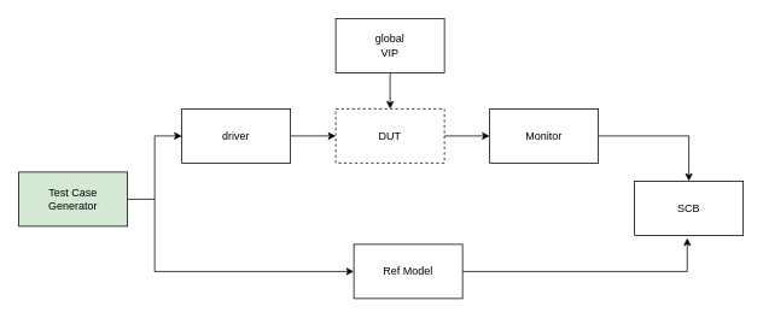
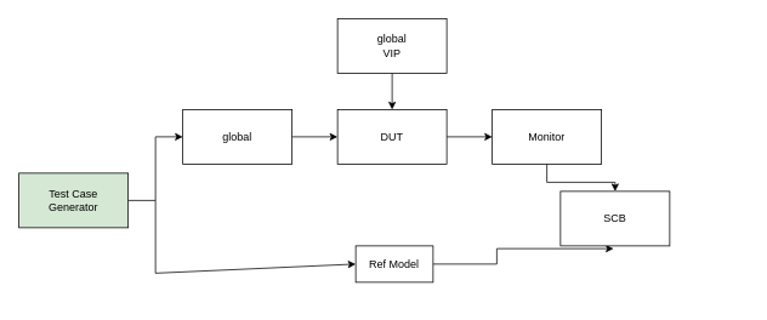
- <mxCell id="5" value="driver" style="whiteSpace=wrap;html=1;" vertex="1" parent="1"><mxGeometry x="200" y="120" width="120" height="60" as="geometry" /></mxCell>
+ <mxCell id="5" value="global" style="whiteSpace=wrap;html=1;" vertex="1" parent="1"><mxGeometry x="200" y="120" width="120" height="60" as="geometry" /></mxCell>
- <mxCell id="9" value="DUT" style="whiteSpace=wrap;html=1;dashed=1;" vertex="1" parent="1"><mxGeometry x="370" y="120" width="120" height="60" as="geometry" /></mxCell>
+ <mxCell id="9" value="DUT" style="whiteSpace=wrap;html=1;" vertex="1" parent="1"><mxGeometry x="370" y="120" width="120" height="60" as="geometry" /></mxCell>
- <mxCell id="14" value="SCB" style="whiteSpace=wrap;html=1;" vertex="1" parent="1"><mxGeometry x="700" y="200" width="120" height="60" as="geometry" /></mxCell>
+ <mxCell id="14" value="SCB" style="whiteSpace=wrap;html=1;" vertex="1" parent="1"><mxGeometry x="615" y="210" width="120" height="60" as="geometry" /></mxCell>
- <mxCell id="7" value="Ref Model" style="whiteSpace=wrap;html=1;" vertex="1" parent="1"><mxGeometry x="390" y="270" width="120" height="60" as="geometry" /></mxCell>
+ <mxCell id="7" value="Ref Model" style="whiteSpace=wrap;html=1;" vertex="1" parent="1"><mxGeometry x="390" y="270" width="85" height="40" as="geometry" /></mxCell>
